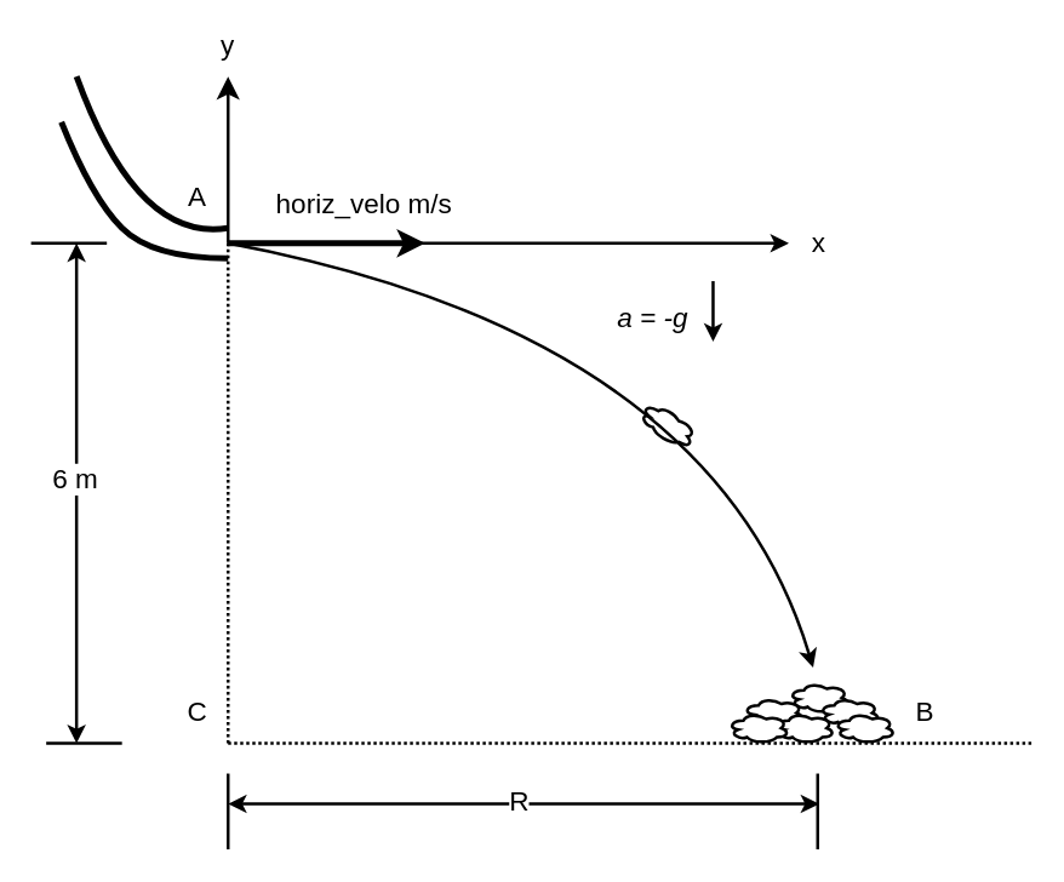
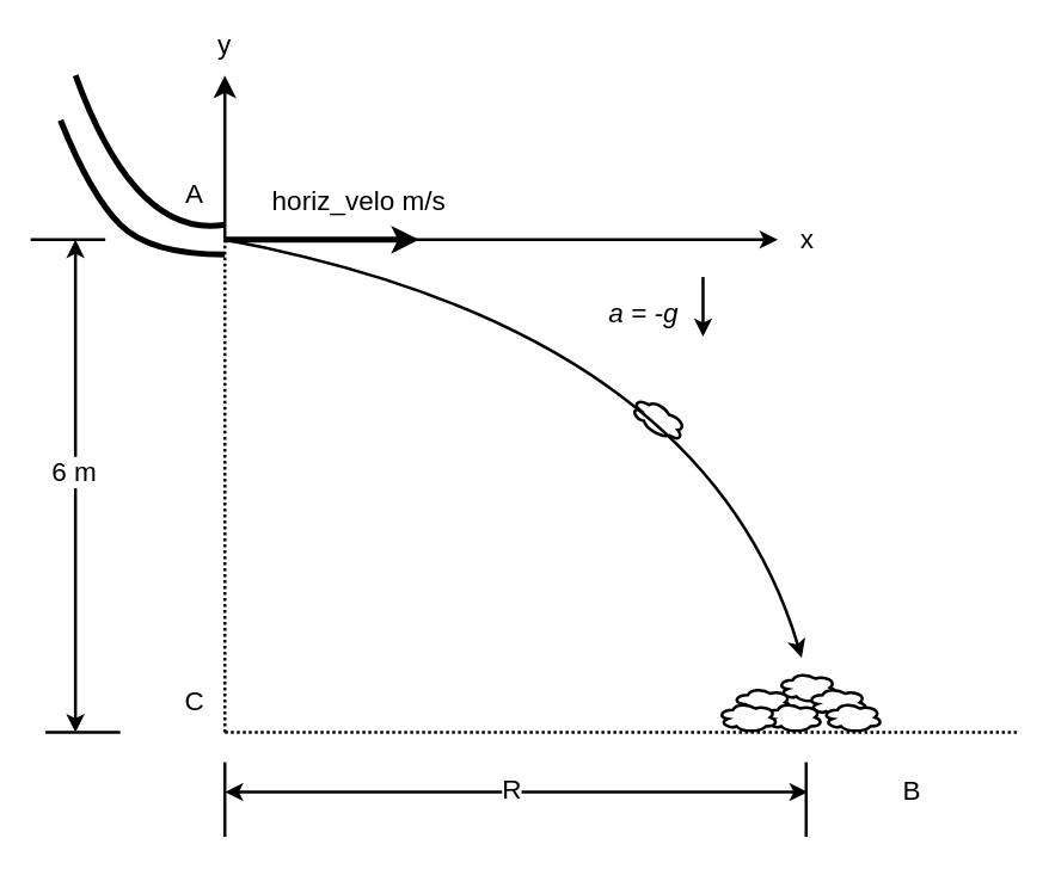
- <mxCell id="22" value="B" style="text;html=1;strokeColor=none;fillColor=none;align=center;verticalAlign=middle;whiteSpace=wrap;rounded=0;fontSize=18;" parent="1" vertex="1"><mxGeometry x="590" y="460" width="40" height="20" as="geometry" /></mxCell>
+ <mxCell id="22" value="B" style="text;html=1;strokeColor=none;fillColor=none;align=center;verticalAlign=middle;whiteSpace=wrap;rounded=0;fontSize=18;" parent="1" vertex="1"><mxGeometry x="590" y="520" width="40" height="20" as="geometry" /></mxCell>
